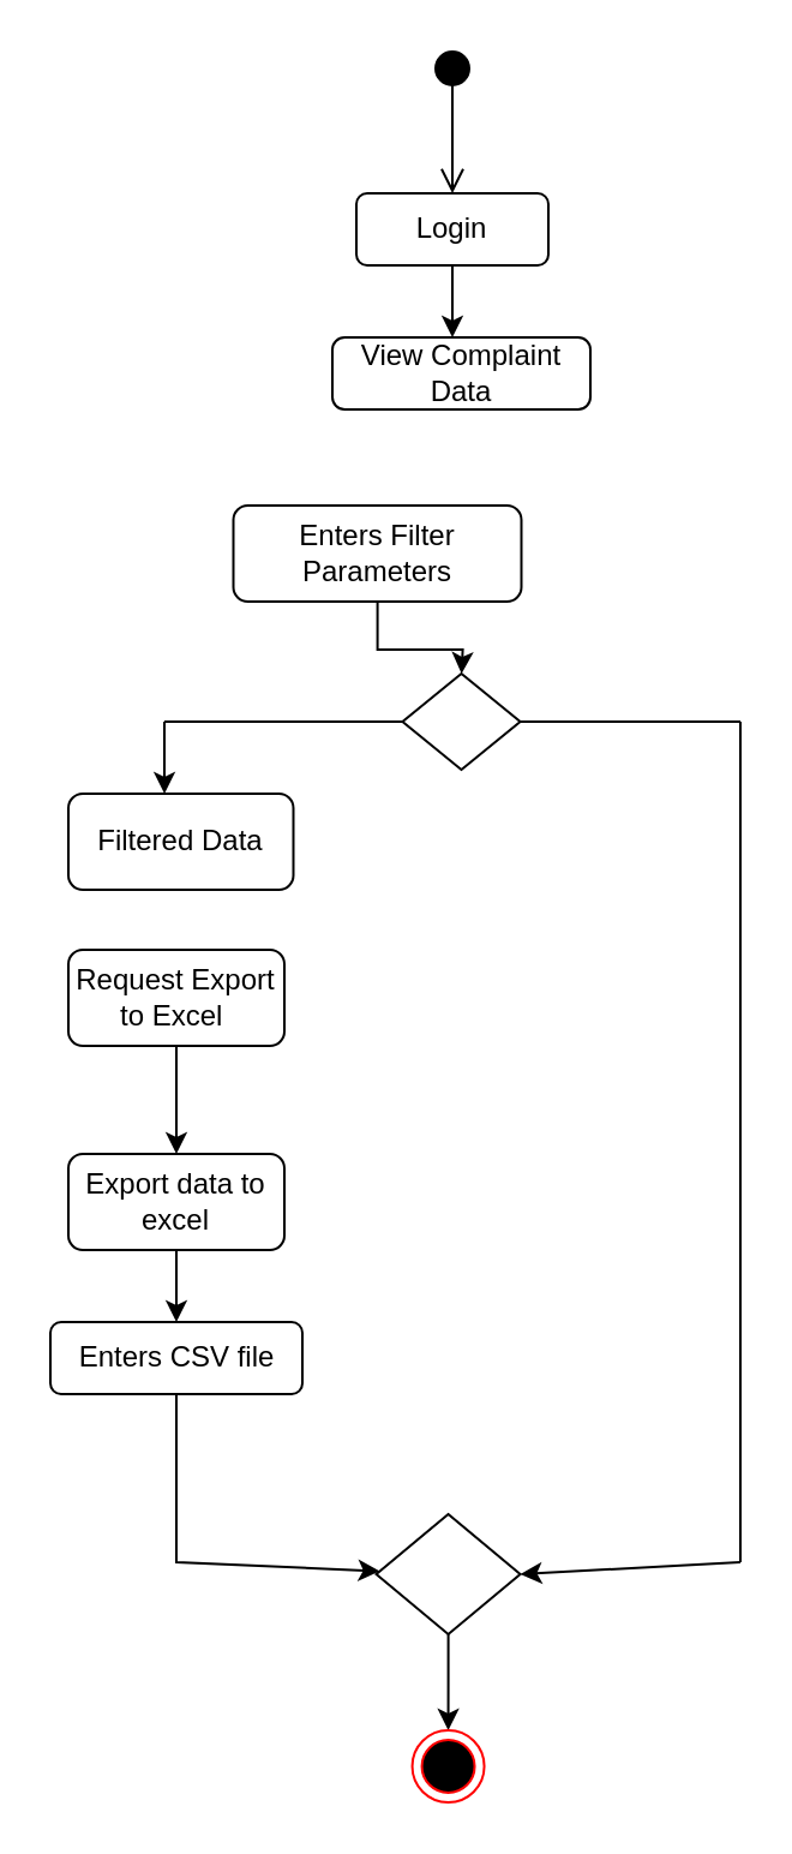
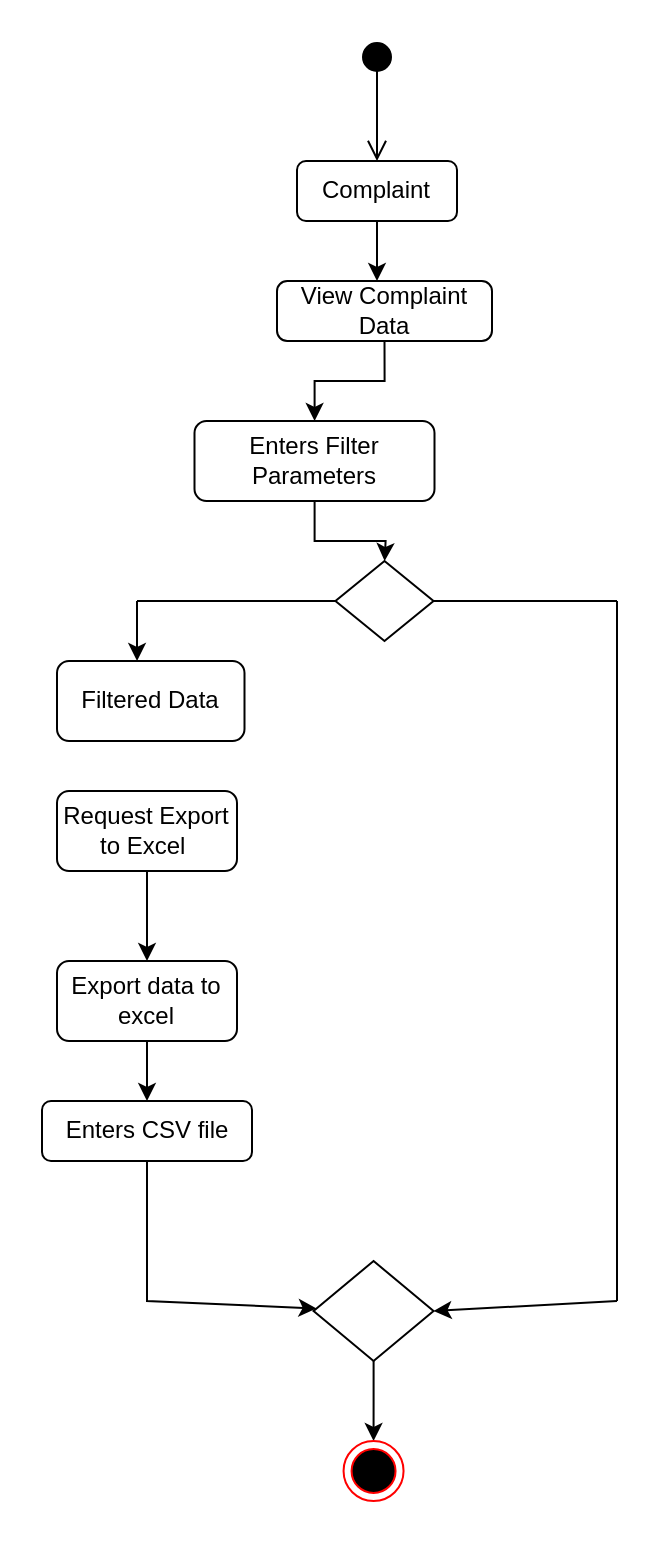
- <mxCell id="3" value="Login" style="rounded=1;whiteSpace=wrap;html=1;" vertex="1" parent="1"><mxGeometry x="148" y="80" width="80" height="30" as="geometry" /></mxCell>
+ <mxCell id="3" value="Complaint" style="rounded=1;whiteSpace=wrap;html=1;" vertex="1" parent="1"><mxGeometry x="148" y="80" width="80" height="30" as="geometry" /></mxCell>
+ <mxCell id="5" style="edgeStyle=orthogonalEdgeStyle;rounded=0;orthogonalLoop=1;jettySize=auto;html=1;exitX=0.5;exitY=1;exitDx=0;exitDy=0;" edge="1" parent="1" source="6" target="8"><mxGeometry relative="1" as="geometry"><mxPoint x="191.714" y="200" as="targetPoint" /></mxGeometry></mxCell>
